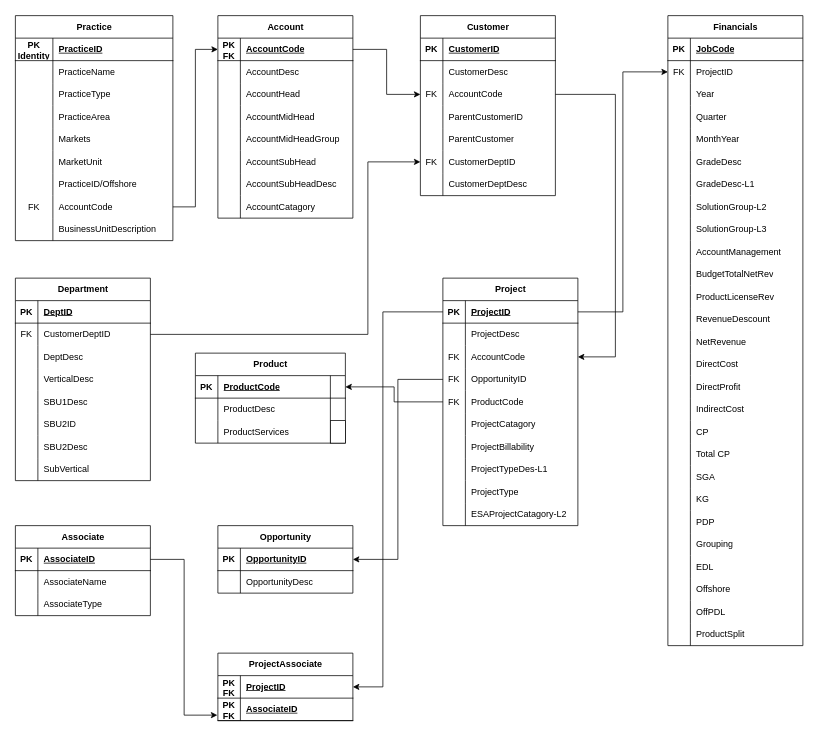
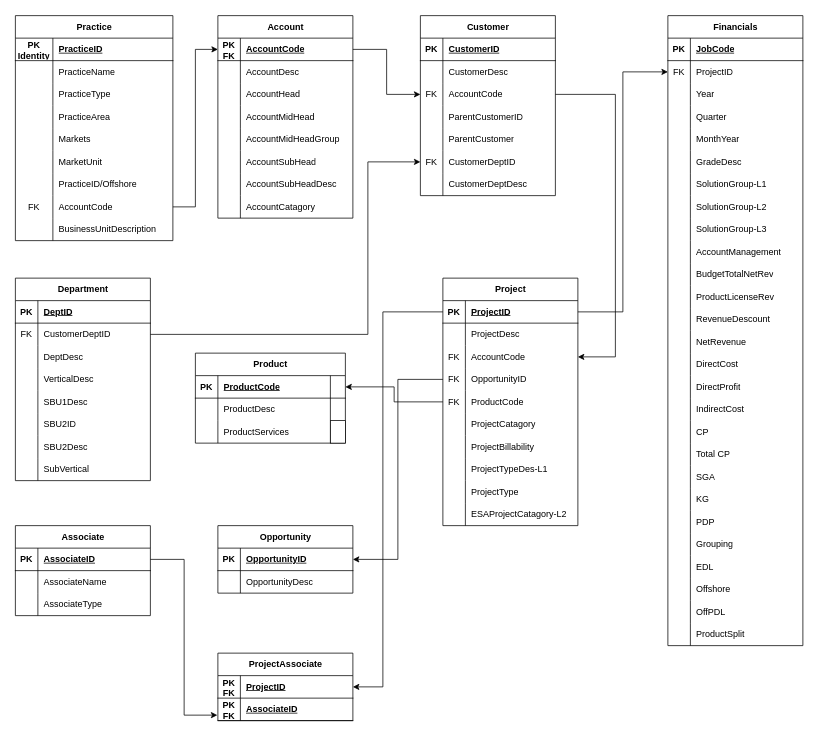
- <mxCell id="182" value="GradeDesc-L1" style="shape=partialRectangle;connectable=0;fillColor=none;top=0;left=0;bottom=0;right=0;align=left;spacingLeft=6;overflow=hidden;whiteSpace=wrap;html=1;" vertex="1" parent="180"><mxGeometry x="30" width="150" height="30" as="geometry"><mxRectangle width="150" height="30" as="alternateBounds" /></mxGeometry></mxCell>
+ <mxCell id="182" value="SolutionGroup-L1" style="shape=partialRectangle;connectable=0;fillColor=none;top=0;left=0;bottom=0;right=0;align=left;spacingLeft=6;overflow=hidden;whiteSpace=wrap;html=1;" vertex="1" parent="180"><mxGeometry x="30" width="150" height="30" as="geometry"><mxRectangle width="150" height="30" as="alternateBounds" /></mxGeometry></mxCell>
